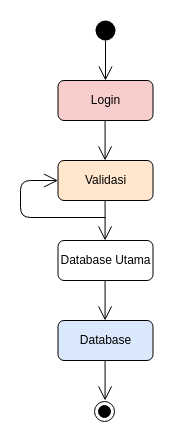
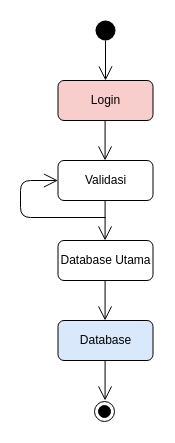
- <mxCell id="4" value="Validasi" style="rounded=1;whiteSpace=wrap;html=1;fillColor=#ffe6cc;" vertex="1" parent="1"><mxGeometry x="57.5" y="160" width="95" height="40" as="geometry" /></mxCell>
+ <mxCell id="4" value="Validasi" style="rounded=1;whiteSpace=wrap;html=1;" vertex="1" parent="1"><mxGeometry x="57.5" y="160" width="95" height="40" as="geometry" /></mxCell>
